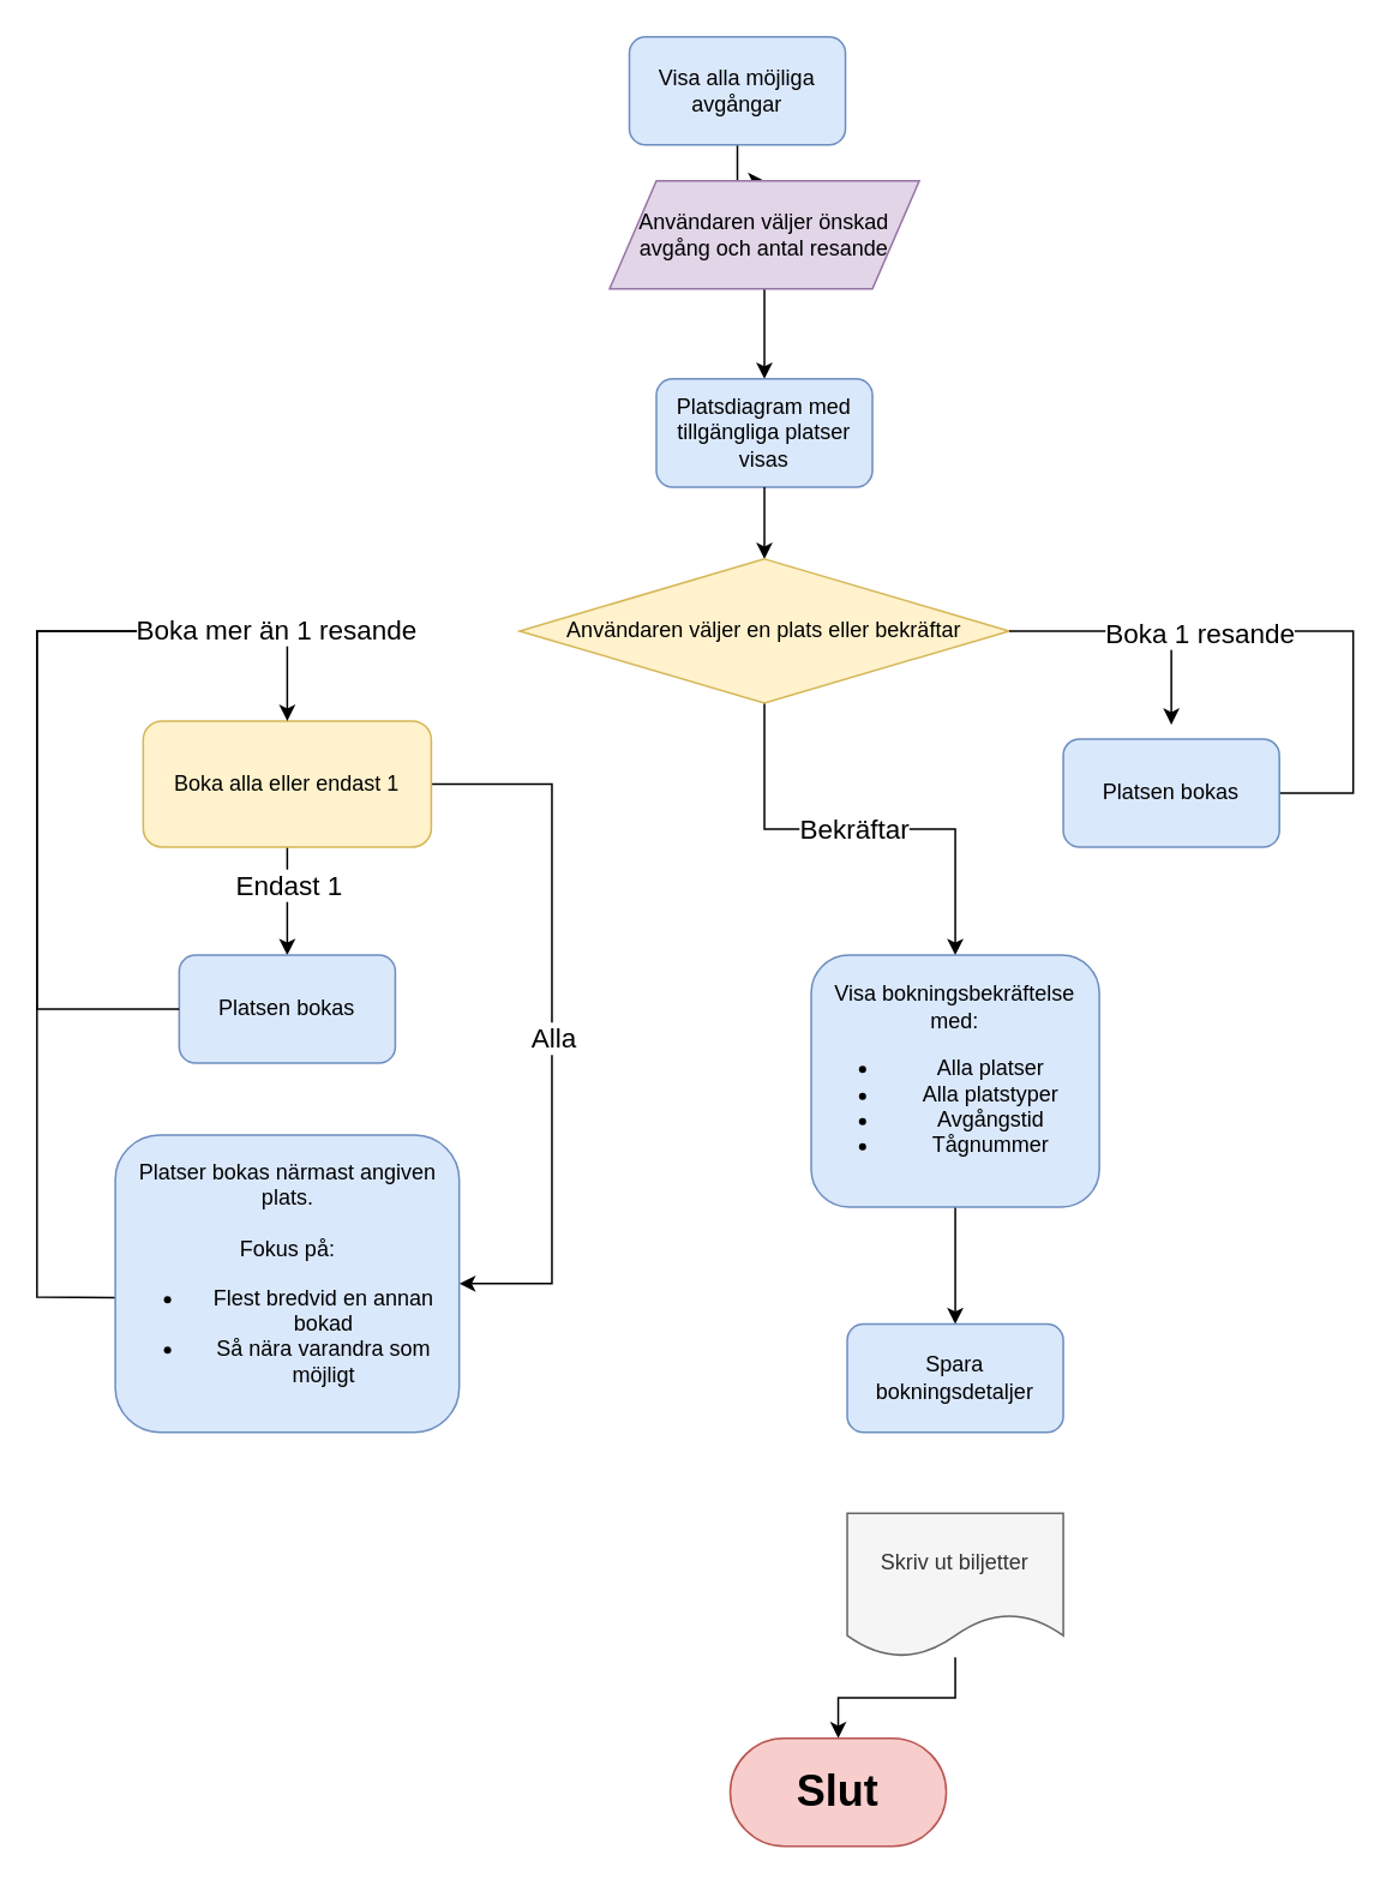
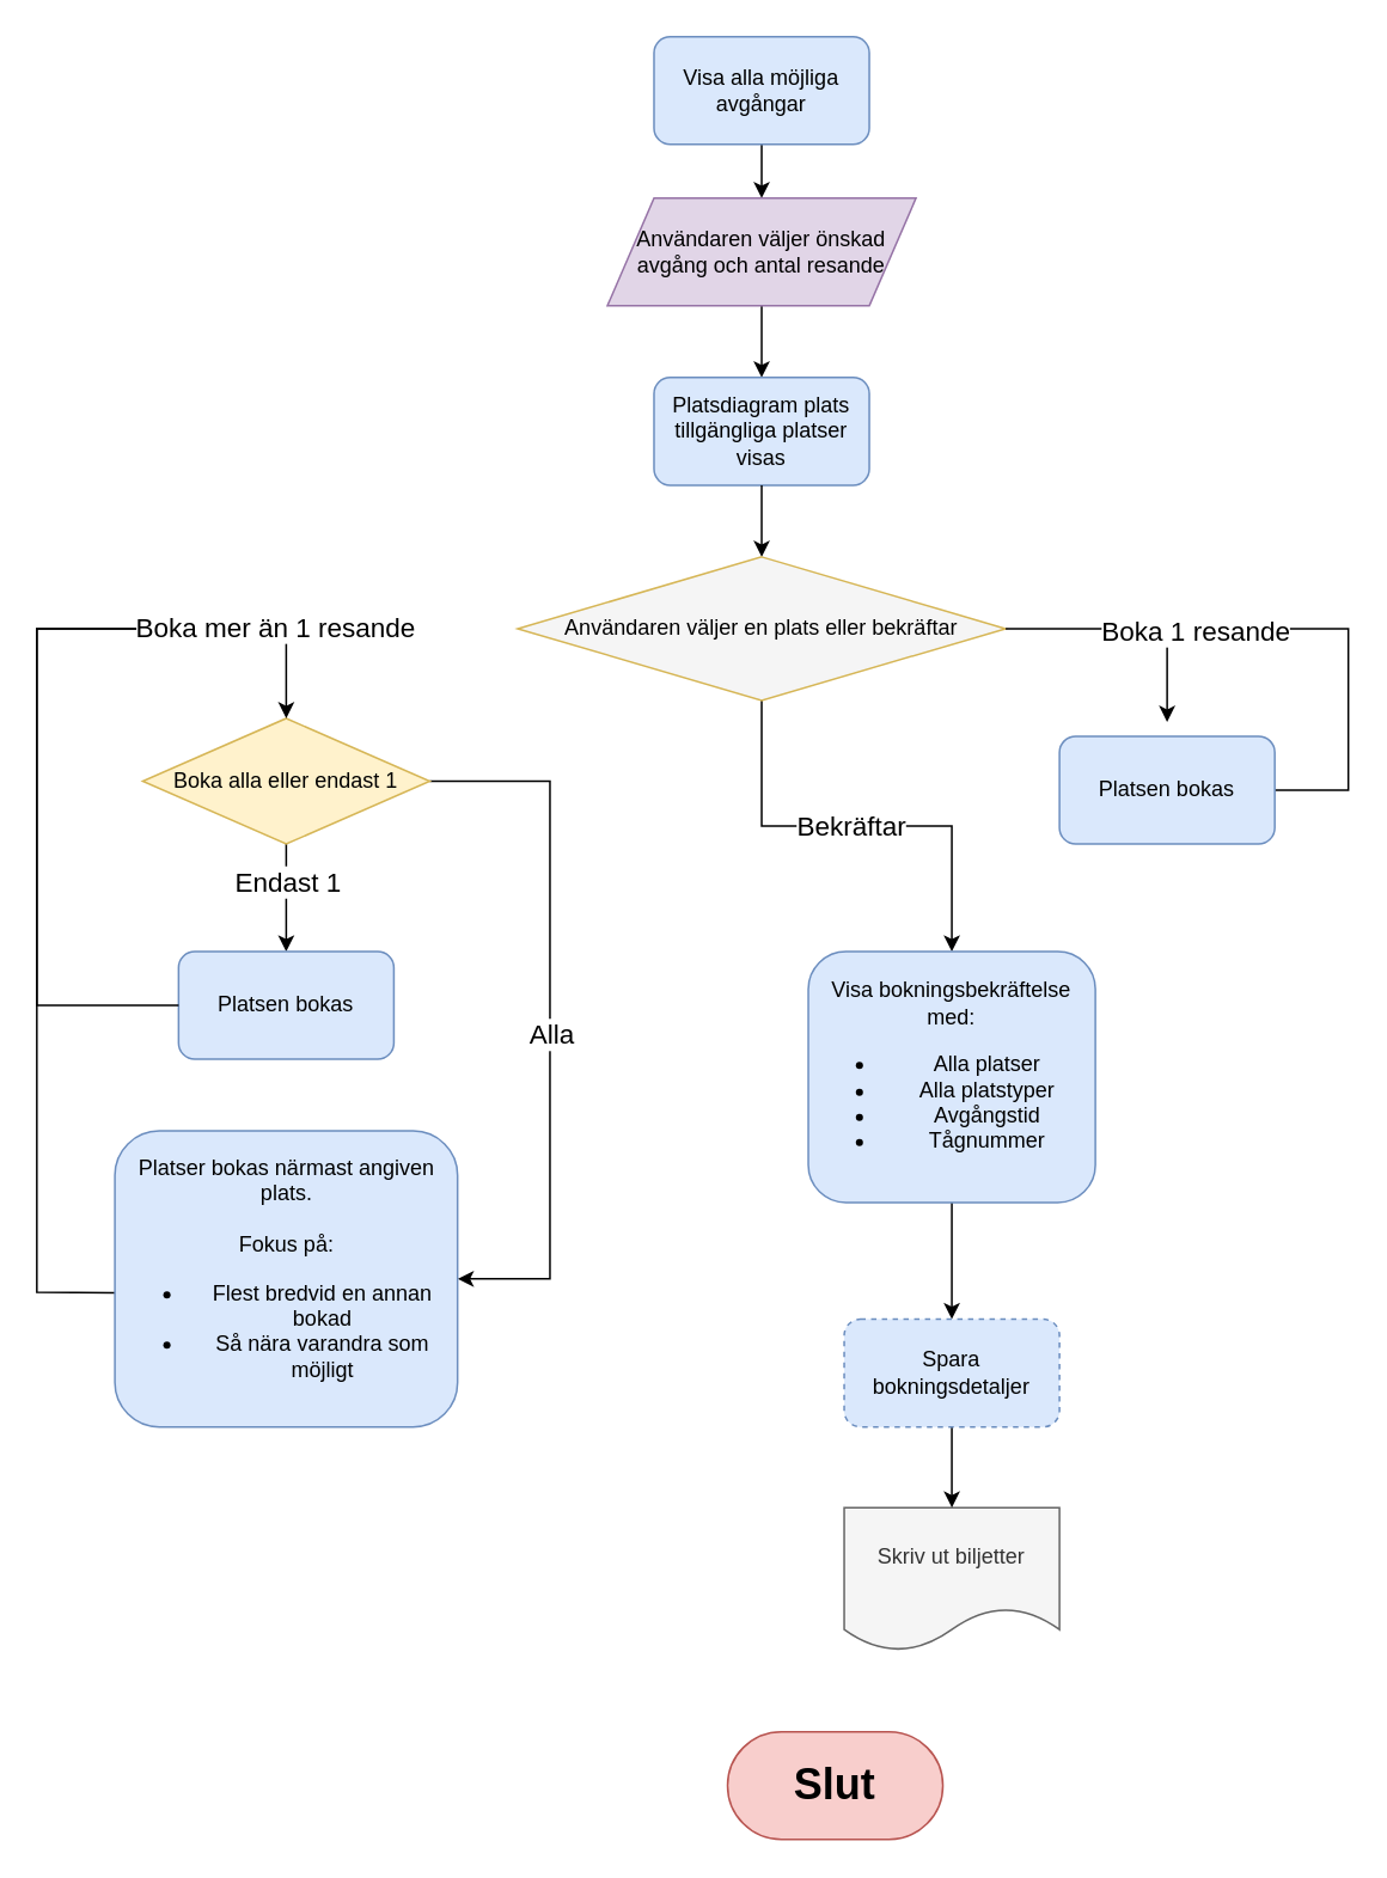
- <mxCell id="3" value="Visa alla möjliga avgångar" style="rounded=1;whiteSpace=wrap;html=1;fillColor=#dae8fc;strokeColor=#6c8ebf;" vertex="1" parent="1"><mxGeometry x="349" y="20" width="120" height="60" as="geometry" /></mxCell>
+ <mxCell id="3" value="Visa alla möjliga avgångar" style="rounded=1;whiteSpace=wrap;html=1;fillColor=#dae8fc;strokeColor=#6c8ebf;" vertex="1" parent="1"><mxGeometry x="364" y="20" width="120" height="60" as="geometry" /></mxCell>
- <mxCell id="5" value="Användaren väljer önskad avgång och antal resande" style="shape=parallelogram;perimeter=parallelogramPerimeter;whiteSpace=wrap;html=1;fixedSize=1;size=26;perimeterSpacing=0;fillColor=#e1d5e7;strokeColor=#9673a6;" vertex="1" parent="1"><mxGeometry x="338" y="100" width="172" height="60" as="geometry" /></mxCell>
+ <mxCell id="5" value="Användaren väljer önskad avgång och antal resande" style="shape=parallelogram;perimeter=parallelogramPerimeter;whiteSpace=wrap;html=1;fixedSize=1;size=26;perimeterSpacing=0;fillColor=#e1d5e7;strokeColor=#9673a6;" vertex="1" parent="1"><mxGeometry x="338" y="110" width="172" height="60" as="geometry" /></mxCell>
- <mxCell id="6" value="Platsdiagram med tillgängliga platser visas" style="rounded=1;whiteSpace=wrap;html=1;fillColor=#dae8fc;strokeColor=#6c8ebf;" vertex="1" parent="1"><mxGeometry x="364" y="210" width="120" height="60" as="geometry" /></mxCell>
+ <mxCell id="6" value="Platsdiagram plats tillgängliga platser visas" style="rounded=1;whiteSpace=wrap;html=1;fillColor=#dae8fc;strokeColor=#6c8ebf;" vertex="1" parent="1"><mxGeometry x="364" y="210" width="120" height="60" as="geometry" /></mxCell>
- <mxCell id="11" value="Användaren väljer en plats eller bekräftar" style="rhombus;whiteSpace=wrap;html=1;fillColor=#fff2cc;strokeColor=#d6b656;" vertex="1" parent="1"><mxGeometry x="288" y="310" width="272" height="80" as="geometry" /></mxCell>
+ <mxCell id="11" value="Användaren väljer en plats eller bekräftar" style="rhombus;whiteSpace=wrap;html=1;fillColor=#f5f5f5;strokeColor=#d6b656;" vertex="1" parent="1"><mxGeometry x="288" y="310" width="272" height="80" as="geometry" /></mxCell>
- <mxCell id="19" value="Boka alla eller endast 1" style="whiteSpace=wrap;html=1;fillColor=#fff2cc;strokeColor=#d6b656;rounded=1;" vertex="1" parent="1"><mxGeometry x="79" y="400" width="160" height="70" as="geometry" /></mxCell>
+ <mxCell id="19" value="Boka alla eller endast 1" style="rhombus;whiteSpace=wrap;html=1;fillColor=#fff2cc;strokeColor=#d6b656;" vertex="1" parent="1"><mxGeometry x="79" y="400" width="160" height="70" as="geometry" /></mxCell>
- <mxCell id="30" value="Spara bokningsdetaljer" style="whiteSpace=wrap;html=1;fillColor=#dae8fc;strokeColor=#6c8ebf;rounded=1;" vertex="1" parent="1"><mxGeometry x="470" y="735" width="120" height="60" as="geometry" /></mxCell>
+ <mxCell id="30" value="Spara bokningsdetaljer" style="whiteSpace=wrap;html=1;fillColor=#dae8fc;strokeColor=#6c8ebf;rounded=1;dashed=1;" vertex="1" parent="1"><mxGeometry x="470" y="735" width="120" height="60" as="geometry" /></mxCell>
+ <mxCell id="29" value="" style="edgeStyle=orthogonalEdgeStyle;rounded=0;orthogonalLoop=1;jettySize=auto;html=1;" edge="1" parent="1" source="30" target="28"><mxGeometry relative="1" as="geometry" /></mxCell>
- <mxCell id="27" value="" style="edgeStyle=orthogonalEdgeStyle;rounded=0;orthogonalLoop=1;jettySize=auto;html=1;" edge="1" parent="1" source="28" target="31"><mxGeometry relative="1" as="geometry" /></mxCell>
